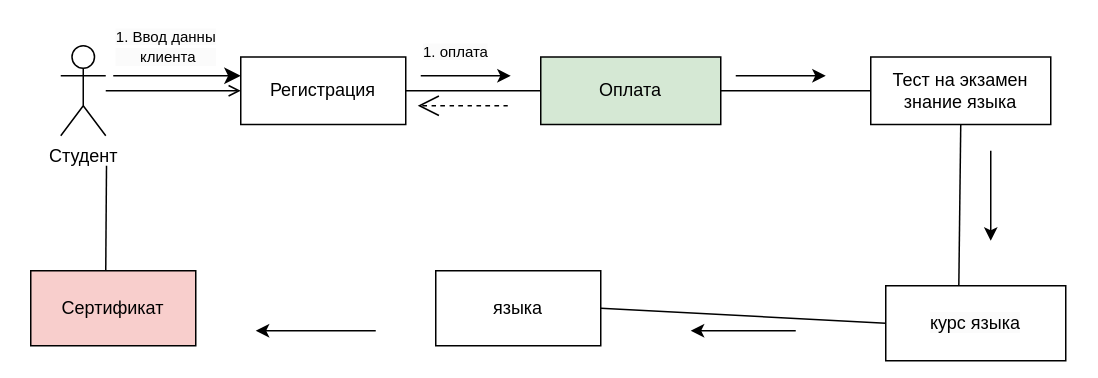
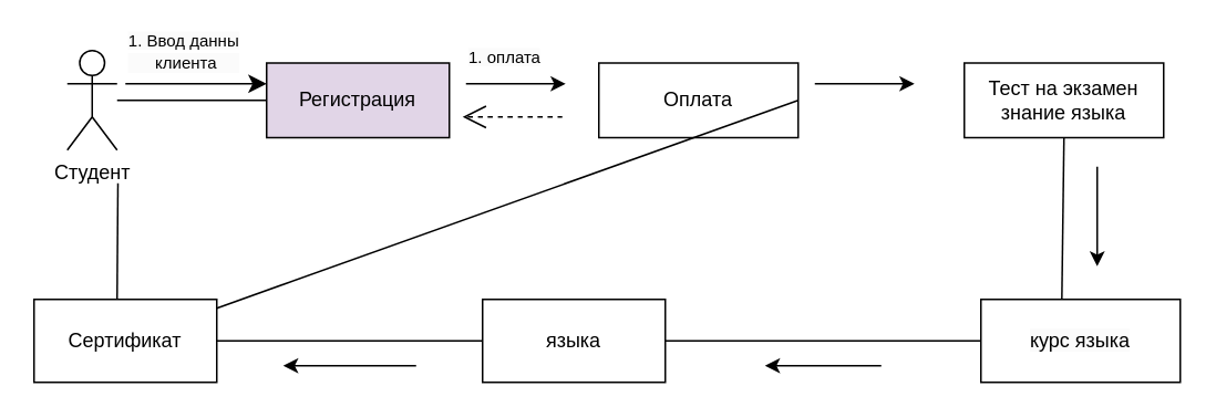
- <mxCell id="9" value="" style="endArrow=open;html=1;rounded=0;entryX=0;entryY=0.5;entryDx=0;entryDy=0;" edge="1" parent="1" source="2" target="3"><mxGeometry width="50" height="50" relative="1" as="geometry"><mxPoint x="70" y="180" as="sourcePoint" /><mxPoint x="120" y="130" as="targetPoint" /></mxGeometry></mxCell>
+ <mxCell id="9" value="" style="endArrow=none;html=1;rounded=0;entryX=0;entryY=0.5;entryDx=0;entryDy=0;" edge="1" parent="1" source="2" target="3"><mxGeometry width="50" height="50" relative="1" as="geometry"><mxPoint x="70" y="180" as="sourcePoint" /><mxPoint x="120" y="130" as="targetPoint" /></mxGeometry></mxCell>
- <mxCell id="3" value="Регистрация" style="rounded=0;whiteSpace=wrap;html=1;" vertex="1" parent="1"><mxGeometry x="160" y="37.5" width="110" height="45" as="geometry" /></mxCell>
+ <mxCell id="3" value="Регистрация" style="rounded=0;whiteSpace=wrap;html=1;fillColor=#e1d5e7;" vertex="1" parent="1"><mxGeometry x="160" y="37.5" width="110" height="45" as="geometry" /></mxCell>
- <mxCell id="10" value="" style="endArrow=none;html=1;rounded=0;entryX=0;entryY=0.5;entryDx=0;entryDy=0;exitX=1;exitY=0.5;exitDx=0;exitDy=0;" edge="1" parent="1" source="3" target="4"><mxGeometry width="50" height="50" relative="1" as="geometry"><mxPoint x="230" y="160" as="sourcePoint" /><mxPoint x="280" y="110" as="targetPoint" /></mxGeometry></mxCell>
- <mxCell id="4" value="Оплата" style="rounded=0;whiteSpace=wrap;html=1;fillColor=#d5e8d4;" vertex="1" parent="1"><mxGeometry x="360" y="37.5" width="120" height="45" as="geometry" /></mxCell>
+ <mxCell id="4" value="Оплата" style="rounded=0;whiteSpace=wrap;html=1;" vertex="1" parent="1"><mxGeometry x="360" y="37.5" width="120" height="45" as="geometry" /></mxCell>
- <mxCell id="11" value="" style="endArrow=none;html=1;rounded=0;entryX=0;entryY=0.5;entryDx=0;entryDy=0;exitX=1;exitY=0.5;exitDx=0;exitDy=0;" edge="1" parent="1" source="4" target="5"><mxGeometry width="50" height="50" relative="1" as="geometry"><mxPoint x="400" y="150" as="sourcePoint" /><mxPoint x="450" y="100" as="targetPoint" /></mxGeometry></mxCell>
+ <mxCell id="11" value="" style="endArrow=none;html=1;rounded=0;exitX=1;exitY=0.5;exitDx=0;exitDy=0;" edge="1" parent="1" source="4" target="8"><mxGeometry width="50" height="50" relative="1" as="geometry"><mxPoint x="400" y="150" as="sourcePoint" /><mxPoint x="450" y="100" as="targetPoint" /></mxGeometry></mxCell>
- <mxCell id="8" value="Сертификат" style="rounded=0;whiteSpace=wrap;html=1;fillColor=#f8cecc;" vertex="1" parent="1"><mxGeometry x="20" y="180" width="110" height="50" as="geometry" /></mxCell>
+ <mxCell id="8" value="Сертификат" style="rounded=0;whiteSpace=wrap;html=1;" vertex="1" parent="1"><mxGeometry x="20" y="180" width="110" height="50" as="geometry" /></mxCell>
+ <mxCell id="14" value="" style="endArrow=none;html=1;rounded=0;entryX=0;entryY=0.5;entryDx=0;entryDy=0;exitX=1;exitY=0.5;exitDx=0;exitDy=0;" edge="1" parent="1" source="8" target="6"><mxGeometry width="50" height="50" relative="1" as="geometry"><mxPoint x="270" y="320" as="sourcePoint" /><mxPoint x="320" y="270" as="targetPoint" /></mxGeometry></mxCell>
- <mxCell id="7" value="&lt;span style=&quot;color: rgb(0, 0, 0); font-family: Helvetica; font-size: 12px; font-style: normal; font-variant-ligatures: normal; font-variant-caps: normal; font-weight: 400; letter-spacing: normal; orphans: 2; text-align: center; text-indent: 0px; text-transform: none; widows: 2; word-spacing: 0px; -webkit-text-stroke-width: 0px; white-space: normal; background-color: rgb(251, 251, 251); text-decoration-thickness: initial; text-decoration-style: initial; text-decoration-color: initial; display: inline !important; float: none;&quot;&gt;курс языка&lt;/span&gt;" style="rounded=0;whiteSpace=wrap;html=1;" vertex="1" parent="1"><mxGeometry x="590" y="190" width="120" height="50" as="geometry" /></mxCell>
+ <mxCell id="7" value="&lt;span style=&quot;color: rgb(0, 0, 0); font-family: Helvetica; font-size: 12px; font-style: normal; font-variant-ligatures: normal; font-variant-caps: normal; font-weight: 400; letter-spacing: normal; orphans: 2; text-align: center; text-indent: 0px; text-transform: none; widows: 2; word-spacing: 0px; -webkit-text-stroke-width: 0px; white-space: normal; background-color: rgb(251, 251, 251); text-decoration-thickness: initial; text-decoration-style: initial; text-decoration-color: initial; display: inline !important; float: none;&quot;&gt;курс языка&lt;/span&gt;" style="rounded=0;whiteSpace=wrap;html=1;" vertex="1" parent="1"><mxGeometry x="590" y="180" width="120" height="50" as="geometry" /></mxCell>
